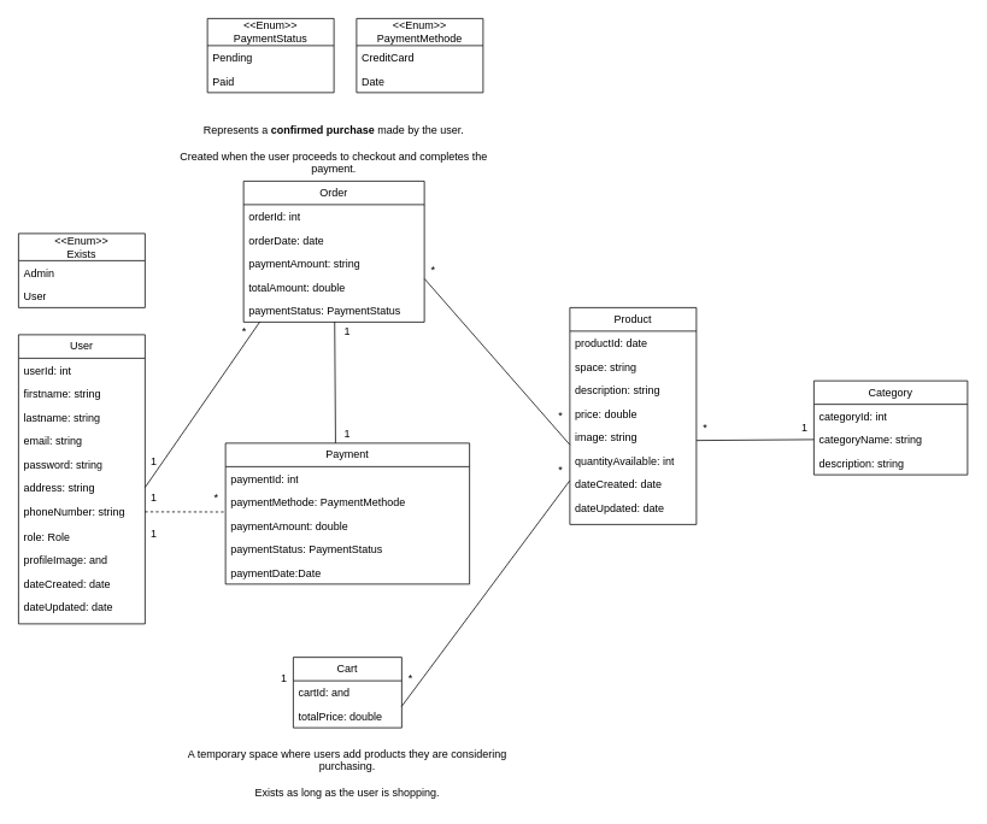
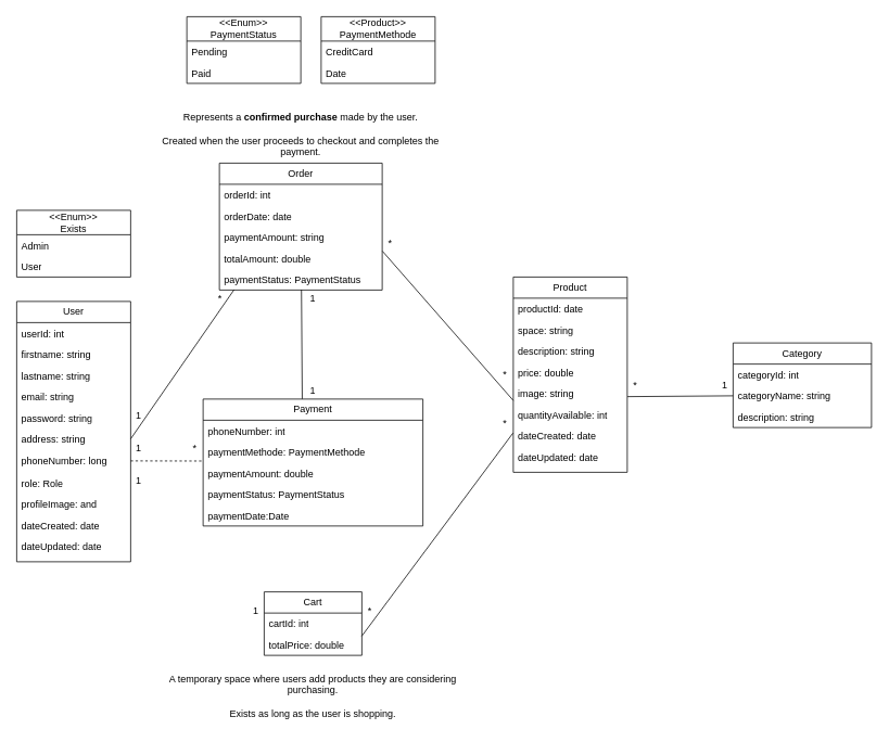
- <mxCell id="68" value="&amp;lt;&amp;lt;Enum&amp;gt;&amp;gt;&lt;br&gt;PaymentMethode" style="swimlane;fontStyle=0;childLayout=stackLayout;horizontal=1;startSize=30;fillColor=none;horizontalStack=0;resizeParent=1;resizeParentMax=0;resizeLast=0;collapsible=1;marginBottom=0;whiteSpace=wrap;html=1;" parent="1" vertex="1"><mxGeometry x="394" y="20" width="140" height="82" as="geometry" /></mxCell>
+ <mxCell id="68" value="&amp;lt;&amp;lt;Product&amp;gt;&amp;gt;&lt;br&gt;PaymentMethode" style="swimlane;fontStyle=0;childLayout=stackLayout;horizontal=1;startSize=30;fillColor=none;horizontalStack=0;resizeParent=1;resizeParentMax=0;resizeLast=0;collapsible=1;marginBottom=0;whiteSpace=wrap;html=1;" parent="1" vertex="1"><mxGeometry x="394" y="20" width="140" height="82" as="geometry" /></mxCell>
- <mxCell id="33" value="paymentId: int" style="text;strokeColor=none;fillColor=none;align=left;verticalAlign=top;spacingLeft=4;spacingRight=4;overflow=hidden;rotatable=0;points=[[0,0.5],[1,0.5]];portConstraint=eastwest;whiteSpace=wrap;html=1;" parent="32" vertex="1"><mxGeometry y="26" width="270" height="26" as="geometry" /></mxCell>
+ <mxCell id="33" value="phoneNumber: int" style="text;strokeColor=none;fillColor=none;align=left;verticalAlign=top;spacingLeft=4;spacingRight=4;overflow=hidden;rotatable=0;points=[[0,0.5],[1,0.5]];portConstraint=eastwest;whiteSpace=wrap;html=1;" parent="32" vertex="1"><mxGeometry y="26" width="270" height="26" as="geometry" /></mxCell>
- <mxCell id="9" value="phoneNumber: string" style="text;strokeColor=none;fillColor=none;align=left;verticalAlign=top;spacingLeft=4;spacingRight=4;overflow=hidden;rotatable=0;points=[[0,0.5],[1,0.5]];portConstraint=eastwest;whiteSpace=wrap;html=1;" parent="2" vertex="1"><mxGeometry y="182" width="140" height="28" as="geometry" /></mxCell>
+ <mxCell id="9" value="phoneNumber: long" style="text;strokeColor=none;fillColor=none;align=left;verticalAlign=top;spacingLeft=4;spacingRight=4;overflow=hidden;rotatable=0;points=[[0,0.5],[1,0.5]];portConstraint=eastwest;whiteSpace=wrap;html=1;" parent="2" vertex="1"><mxGeometry y="182" width="140" height="28" as="geometry" /></mxCell>
- <mxCell id="30" value="cartId: and" style="text;strokeColor=none;fillColor=none;align=left;verticalAlign=top;spacingLeft=4;spacingRight=4;overflow=hidden;rotatable=0;points=[[0,0.5],[1,0.5]];portConstraint=eastwest;whiteSpace=wrap;html=1;" parent="29" vertex="1"><mxGeometry y="26" width="120" height="26" as="geometry" /></mxCell>
+ <mxCell id="30" value="cartId: int" style="text;strokeColor=none;fillColor=none;align=left;verticalAlign=top;spacingLeft=4;spacingRight=4;overflow=hidden;rotatable=0;points=[[0,0.5],[1,0.5]];portConstraint=eastwest;whiteSpace=wrap;html=1;" parent="29" vertex="1"><mxGeometry y="26" width="120" height="26" as="geometry" /></mxCell>
